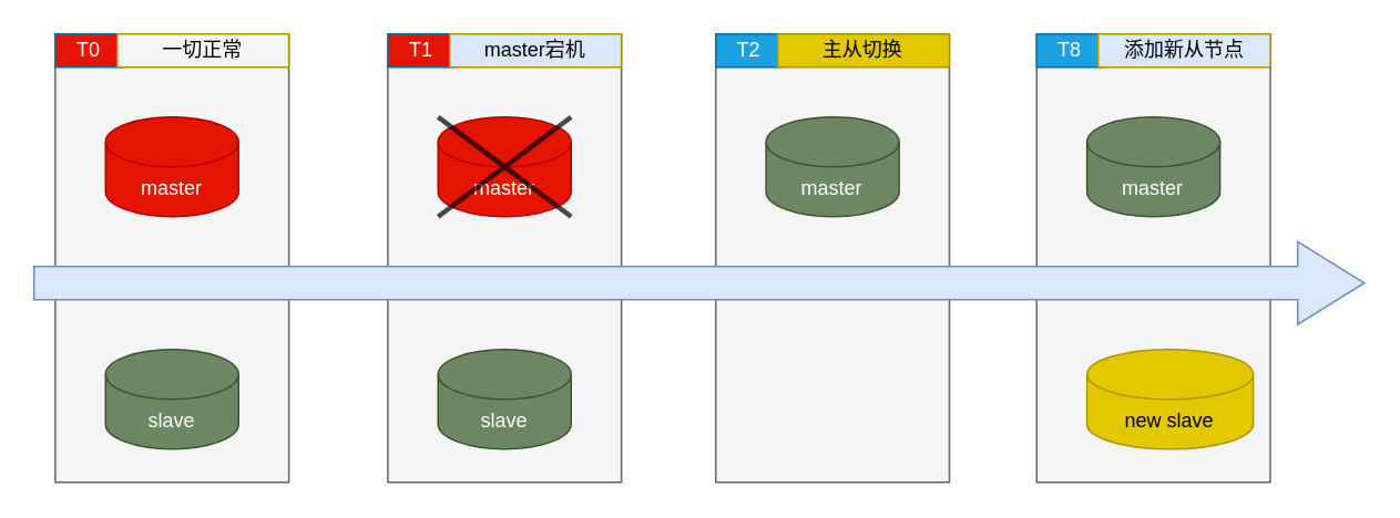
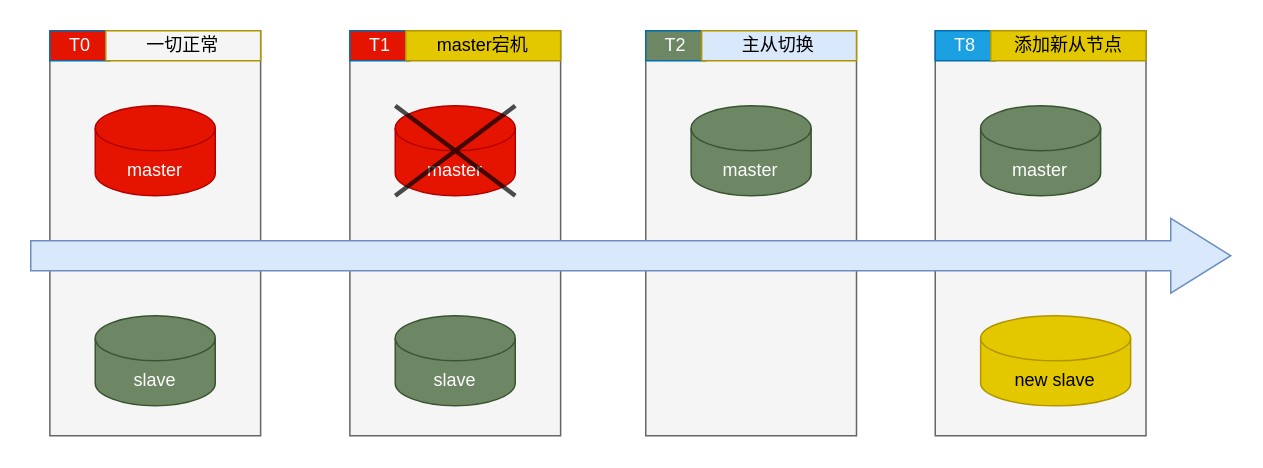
- <mxCell id="20" value="master宕机" style="rounded=0;whiteSpace=wrap;html=1;fillColor=#dae8fc;fontColor=#000000;strokeColor=#B09500;" vertex="1" parent="1"><mxGeometry x="270" y="20" width="103.25" height="20" as="geometry" /></mxCell>
+ <mxCell id="20" value="master宕机" style="rounded=0;whiteSpace=wrap;html=1;fillColor=#e3c800;fontColor=#000000;strokeColor=#B09500;" vertex="1" parent="1"><mxGeometry x="270" y="20" width="103.25" height="20" as="geometry" /></mxCell>
- <mxCell id="17" value="T2" style="rounded=0;whiteSpace=wrap;html=1;fillColor=#1ba1e2;fontColor=#ffffff;strokeColor=#006EAF;" parent="1" vertex="1"><mxGeometry x="430" y="20" width="40" height="20" as="geometry" /></mxCell>
+ <mxCell id="17" value="T2" style="rounded=0;whiteSpace=wrap;html=1;fillColor=#6d8764;fontColor=#ffffff;strokeColor=#006EAF;" parent="1" vertex="1"><mxGeometry x="430" y="20" width="40" height="20" as="geometry" /></mxCell>
- <mxCell id="21" value="主从切换" style="rounded=0;whiteSpace=wrap;html=1;fillColor=#e3c800;fontColor=#000000;strokeColor=#B09500;" vertex="1" parent="1"><mxGeometry x="467.25" y="20" width="103.25" height="20" as="geometry" /></mxCell>
+ <mxCell id="21" value="主从切换" style="rounded=0;whiteSpace=wrap;html=1;fillColor=#dae8fc;fontColor=#000000;strokeColor=#B09500;" vertex="1" parent="1"><mxGeometry x="467.25" y="20" width="103.25" height="20" as="geometry" /></mxCell>
- <mxCell id="22" value="添加新从节点" style="rounded=0;whiteSpace=wrap;html=1;fillColor=#dae8fc;fontColor=#000000;strokeColor=#B09500;" vertex="1" parent="1"><mxGeometry x="660" y="20" width="103.5" height="20" as="geometry" /></mxCell>
+ <mxCell id="22" value="添加新从节点" style="rounded=0;whiteSpace=wrap;html=1;fillColor=#e3c800;fontColor=#000000;strokeColor=#B09500;" vertex="1" parent="1"><mxGeometry x="660" y="20" width="103.5" height="20" as="geometry" /></mxCell>
